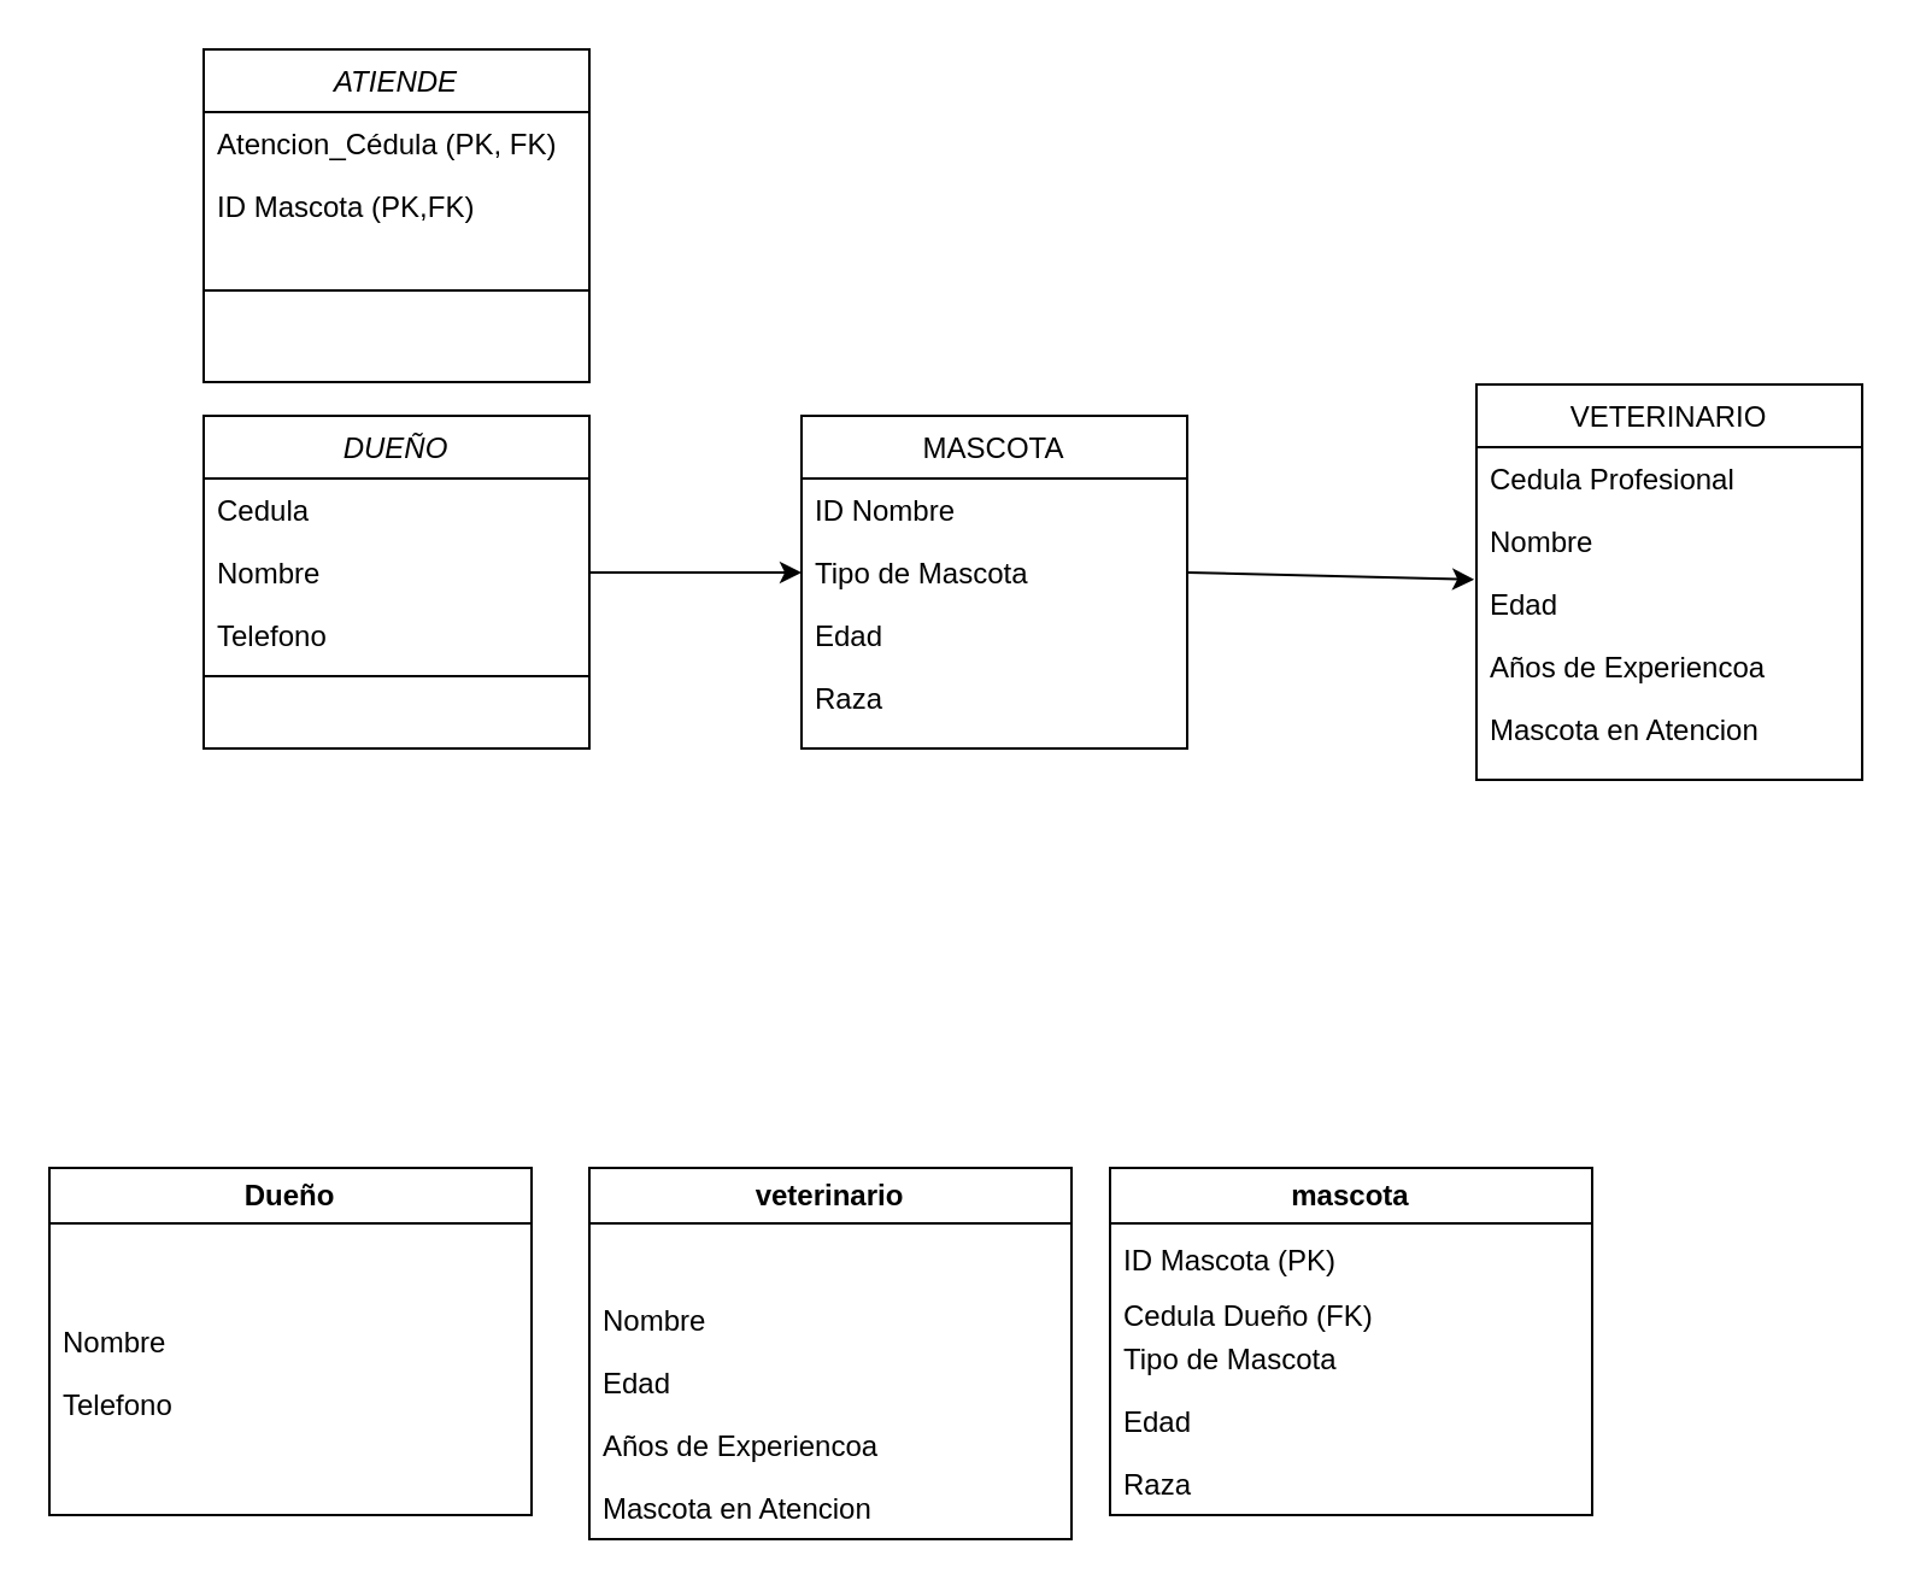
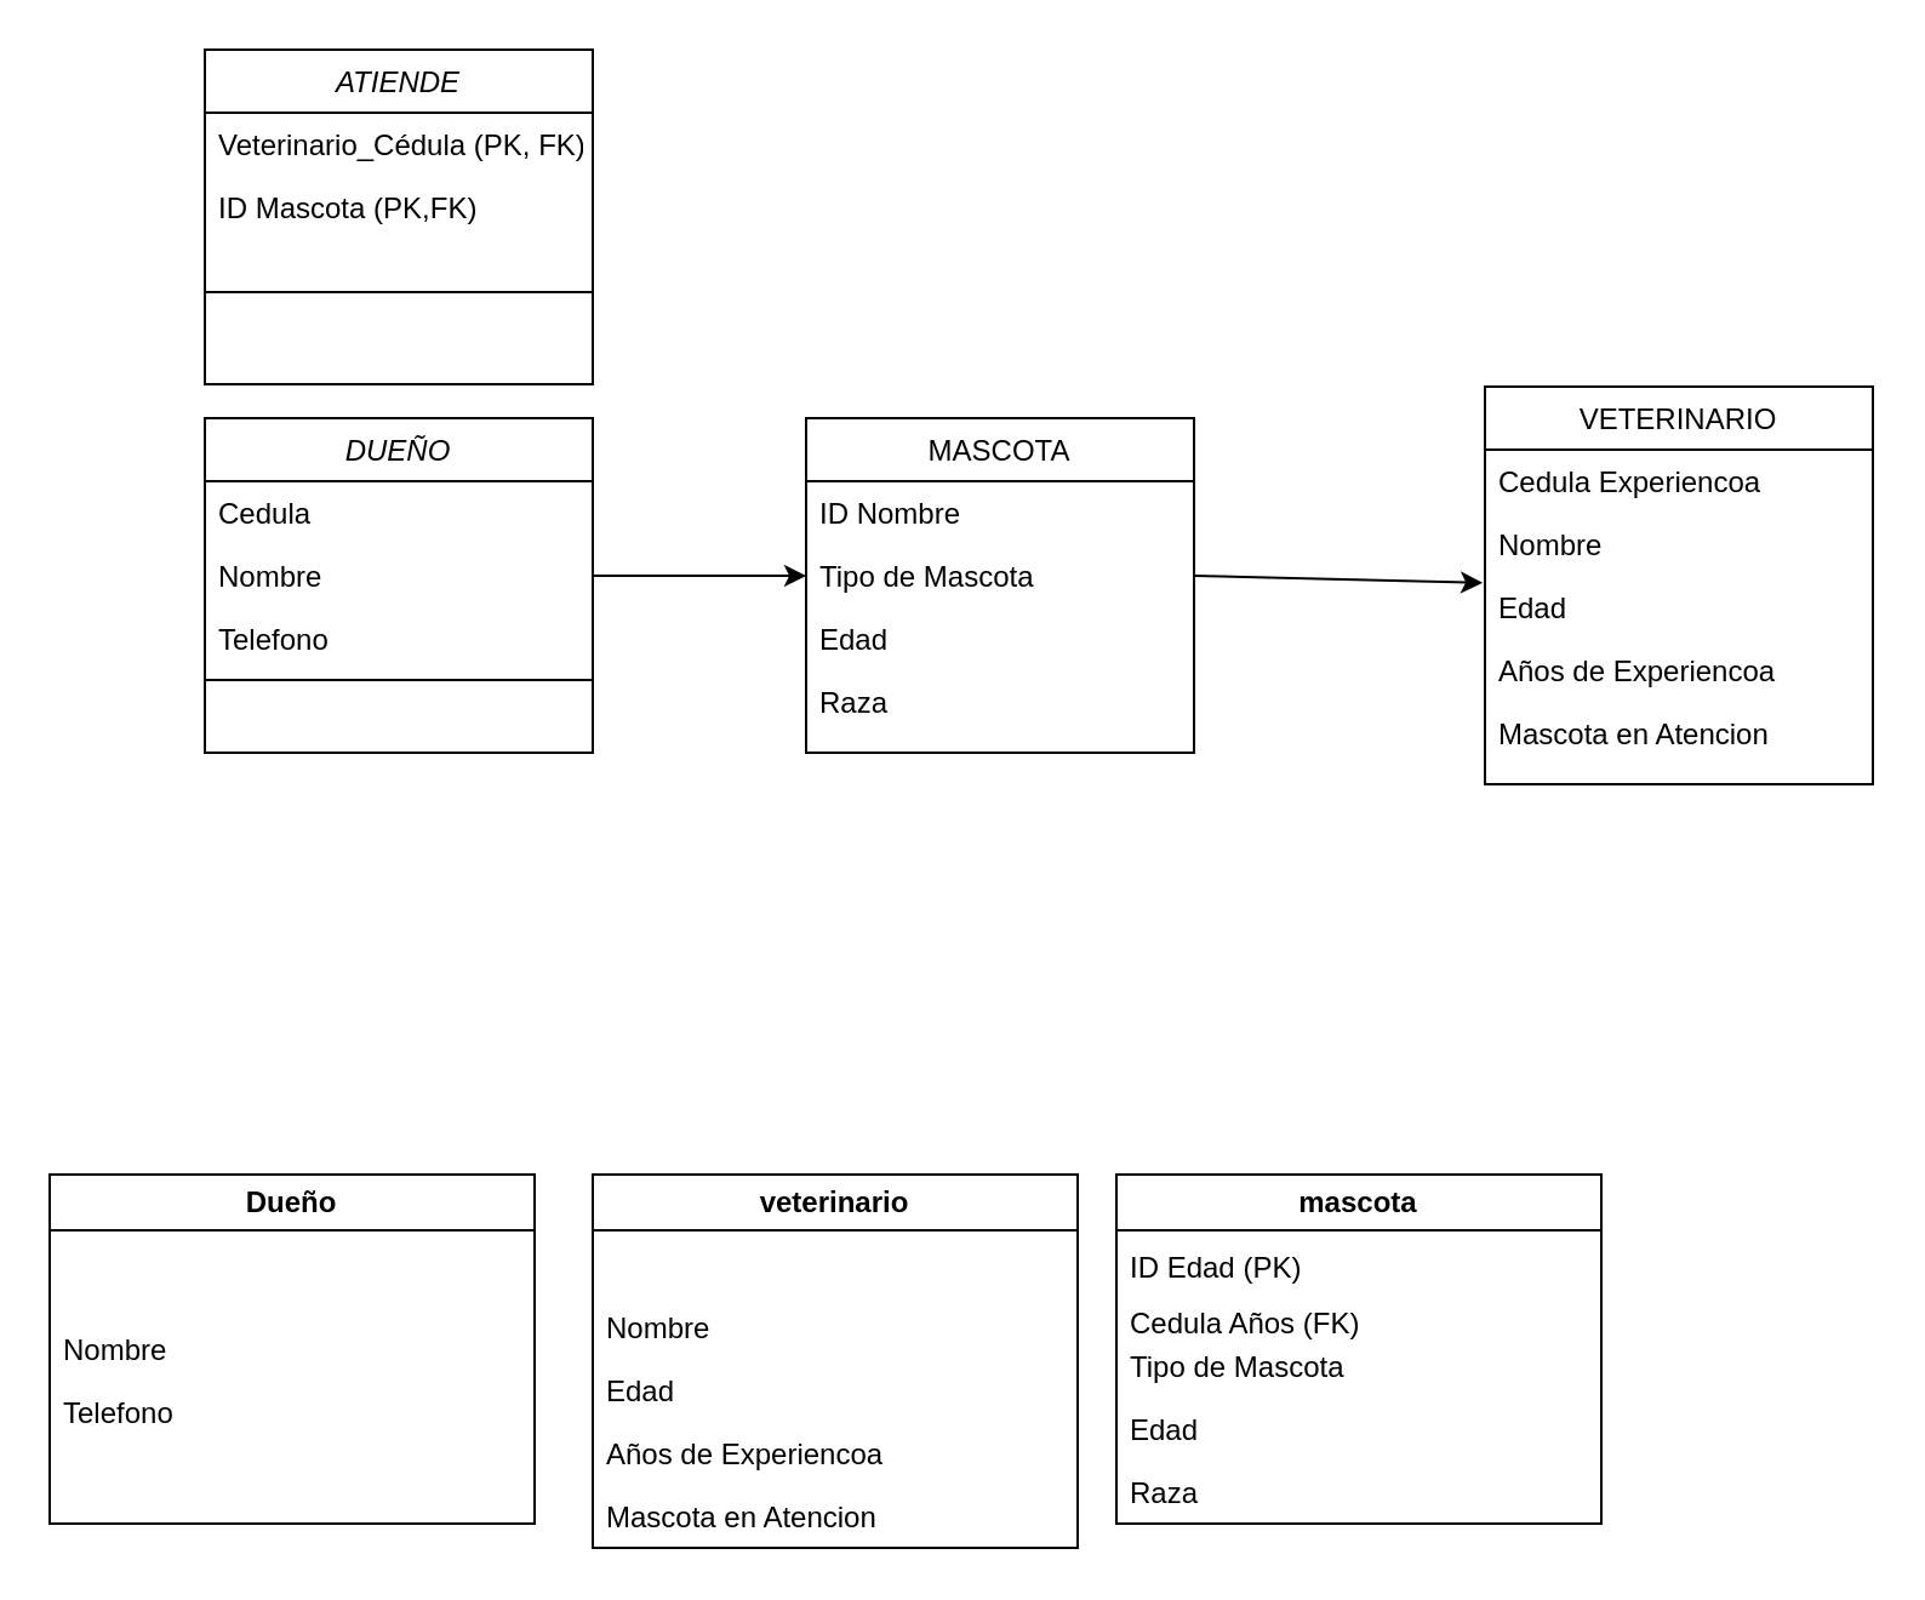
- <mxCell id="35" value="Atencion_Cédula (PK, FK)" style="text;align=left;verticalAlign=top;spacingLeft=4;spacingRight=4;overflow=hidden;rotatable=0;points=[[0,0.5],[1,0.5]];portConstraint=eastwest;rounded=0;shadow=0;html=0;" vertex="1" parent="34"><mxGeometry y="26" width="160" height="26" as="geometry" /></mxCell>
+ <mxCell id="35" value="Veterinario_Cédula (PK, FK)" style="text;align=left;verticalAlign=top;spacingLeft=4;spacingRight=4;overflow=hidden;rotatable=0;points=[[0,0.5],[1,0.5]];portConstraint=eastwest;rounded=0;shadow=0;html=0;" vertex="1" parent="34"><mxGeometry y="26" width="160" height="26" as="geometry" /></mxCell>
- <mxCell id="13" value="Cedula Profesional" style="text;align=left;verticalAlign=top;spacingLeft=4;spacingRight=4;overflow=hidden;rotatable=0;points=[[0,0.5],[1,0.5]];portConstraint=eastwest;rounded=0;shadow=0;html=0;" vertex="1" parent="12"><mxGeometry y="26" width="160" height="26" as="geometry" /></mxCell>
+ <mxCell id="13" value="Cedula Experiencoa" style="text;align=left;verticalAlign=top;spacingLeft=4;spacingRight=4;overflow=hidden;rotatable=0;points=[[0,0.5],[1,0.5]];portConstraint=eastwest;rounded=0;shadow=0;html=0;" vertex="1" parent="12"><mxGeometry y="26" width="160" height="26" as="geometry" /></mxCell>
- <mxCell id="29" value="ID Mascota (PK)" style="text;align=left;verticalAlign=top;spacingLeft=4;spacingRight=4;overflow=hidden;rotatable=0;points=[[0,0.5],[1,0.5]];portConstraint=eastwest;" vertex="1" parent="28"><mxGeometry y="25" width="160" height="26" as="geometry" /></mxCell>
+ <mxCell id="29" value="ID Edad (PK)" style="text;align=left;verticalAlign=top;spacingLeft=4;spacingRight=4;overflow=hidden;rotatable=0;points=[[0,0.5],[1,0.5]];portConstraint=eastwest;" vertex="1" parent="28"><mxGeometry y="25" width="160" height="26" as="geometry" /></mxCell>
- <mxCell id="33" value="Cedula Dueño (FK)" style="text;align=left;verticalAlign=top;spacingLeft=4;spacingRight=4;overflow=hidden;rotatable=0;points=[[0,0.5],[1,0.5]];portConstraint=eastwest;" vertex="1" parent="28"><mxGeometry y="48" width="160" height="26" as="geometry" /></mxCell>
+ <mxCell id="33" value="Cedula Años (FK)" style="text;align=left;verticalAlign=top;spacingLeft=4;spacingRight=4;overflow=hidden;rotatable=0;points=[[0,0.5],[1,0.5]];portConstraint=eastwest;" vertex="1" parent="28"><mxGeometry y="48" width="160" height="26" as="geometry" /></mxCell>
